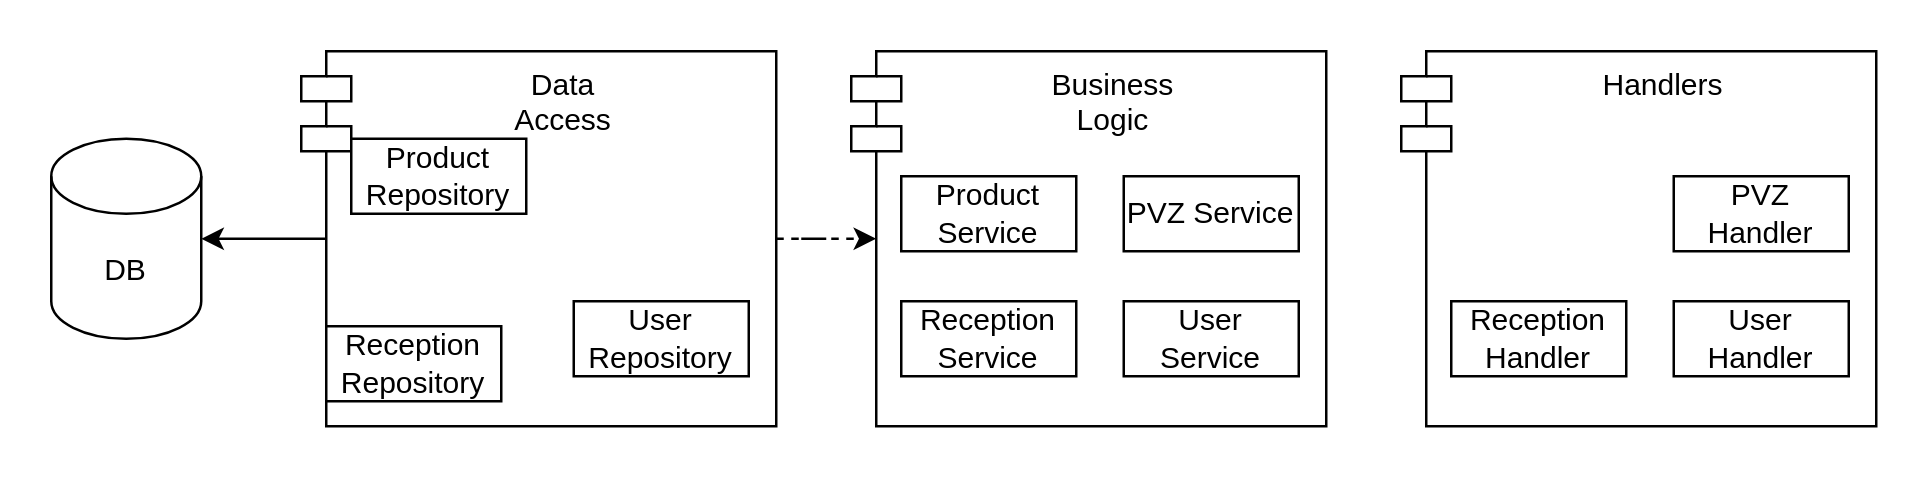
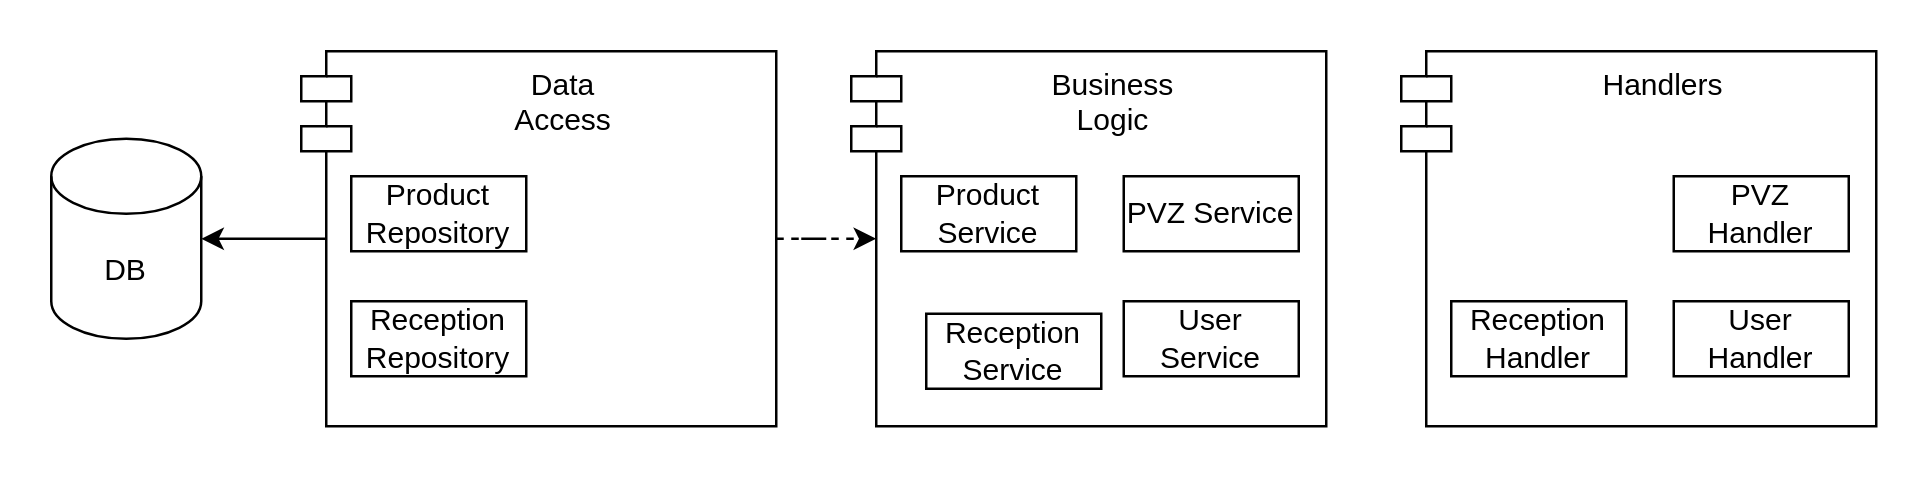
- <mxCell id="10" value="Product Repository" style="html=1;whiteSpace=wrap;" vertex="1" parent="1"><mxGeometry x="140" y="55" width="70" height="30" as="geometry" /></mxCell>
+ <mxCell id="10" value="Product Repository" style="html=1;whiteSpace=wrap;" vertex="1" parent="1"><mxGeometry x="140" y="70" width="70" height="30" as="geometry" /></mxCell>
- <mxCell id="15" value="User Repository" style="html=1;whiteSpace=wrap;" vertex="1" parent="1"><mxGeometry x="229" y="120" width="70" height="30" as="geometry" /></mxCell>
- <mxCell id="16" value="Reception Service" style="html=1;whiteSpace=wrap;" vertex="1" parent="1"><mxGeometry x="360" y="120" width="70" height="30" as="geometry" /></mxCell>
+ <mxCell id="16" value="Reception Service" style="html=1;whiteSpace=wrap;" vertex="1" parent="1"><mxGeometry x="370" y="125" width="70" height="30" as="geometry" /></mxCell>
- <mxCell id="14" value="Reception Repository" style="html=1;whiteSpace=wrap;" vertex="1" parent="1"><mxGeometry x="130" y="130" width="70" height="30" as="geometry" /></mxCell>
+ <mxCell id="14" value="Reception Repository" style="html=1;whiteSpace=wrap;" vertex="1" parent="1"><mxGeometry x="140" y="120" width="70" height="30" as="geometry" /></mxCell>
